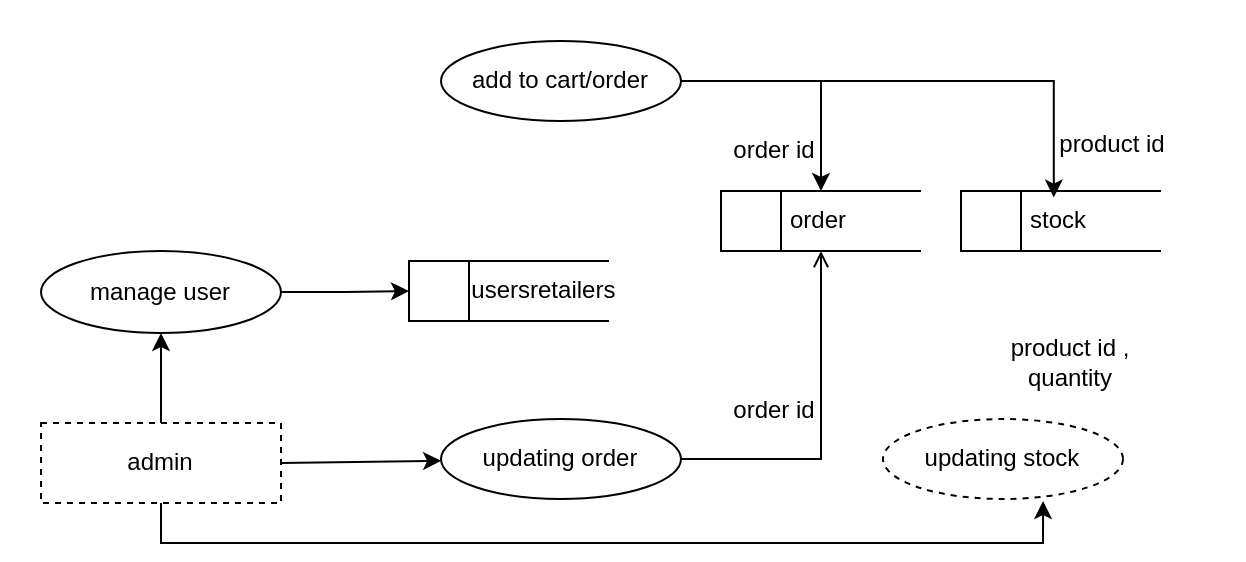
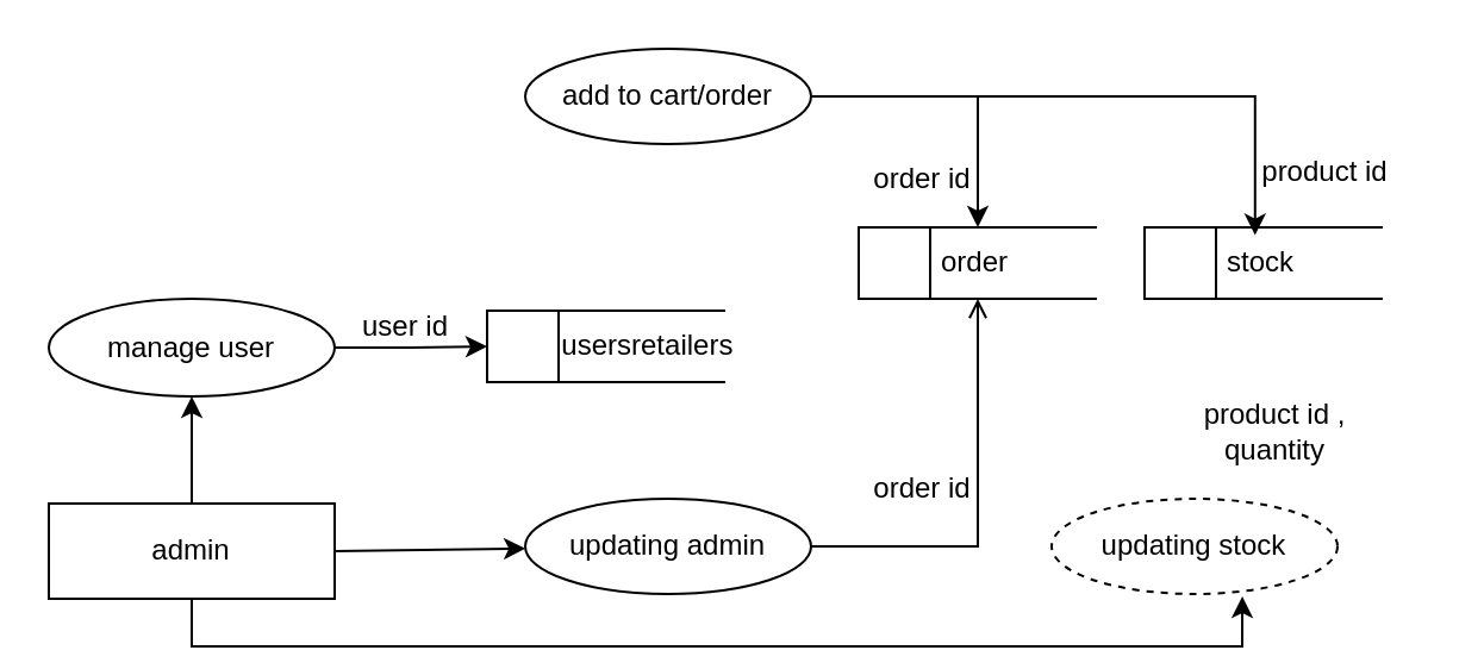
+ <mxCell id="19" value="user id" style="text;strokeColor=none;align=center;fillColor=none;html=1;verticalAlign=middle;whiteSpace=wrap;rounded=0;" vertex="1" parent="1"><mxGeometry x="140" y="122" width="60" height="30" as="geometry" /></mxCell>
- <mxCell id="8" value="updating order" style="ellipse;whiteSpace=wrap;html=1;" vertex="1" parent="1"><mxGeometry x="220" y="209" width="120" height="40" as="geometry" /></mxCell>
+ <mxCell id="8" value="updating admin" style="ellipse;whiteSpace=wrap;html=1;" vertex="1" parent="1"><mxGeometry x="220" y="209" width="120" height="40" as="geometry" /></mxCell>
- <mxCell id="4" value="admin" style="rounded=0;whiteSpace=wrap;html=1;dashed=1;" vertex="1" parent="1"><mxGeometry x="20" y="211" width="120" height="40" as="geometry" /></mxCell>
+ <mxCell id="4" value="admin" style="rounded=0;whiteSpace=wrap;html=1;" vertex="1" parent="1"><mxGeometry x="20" y="211" width="120" height="40" as="geometry" /></mxCell>
